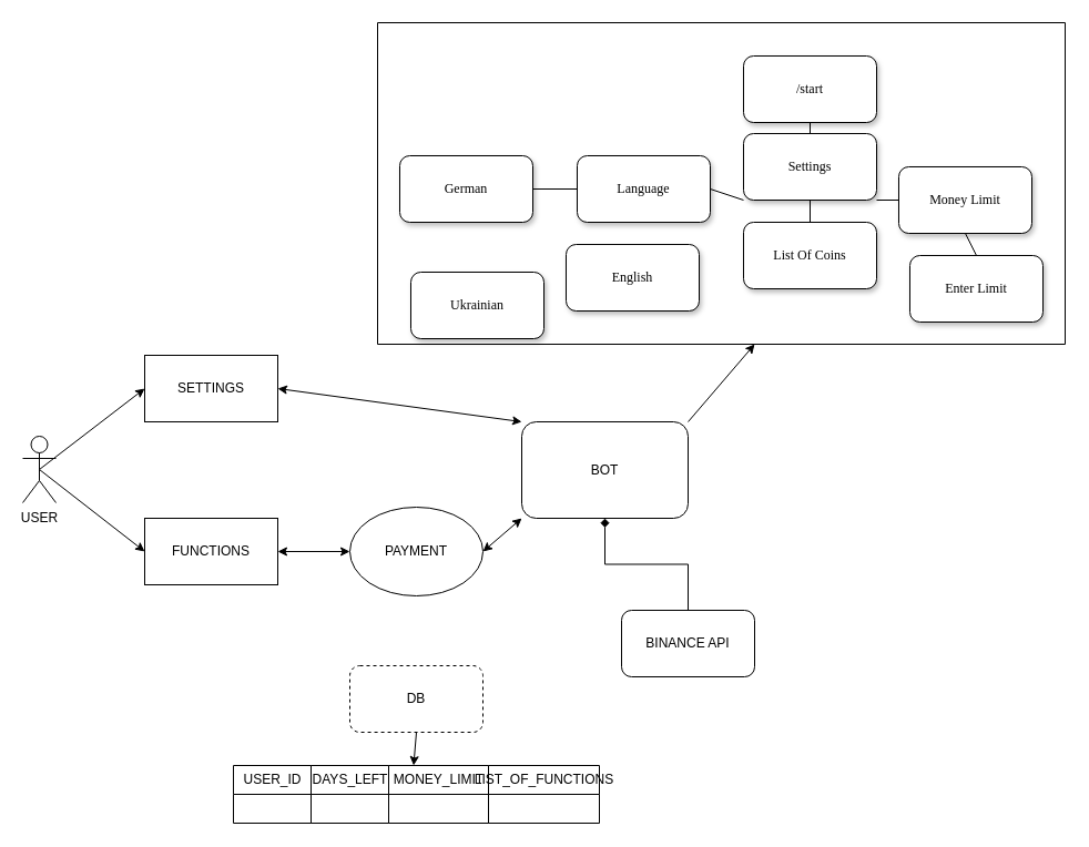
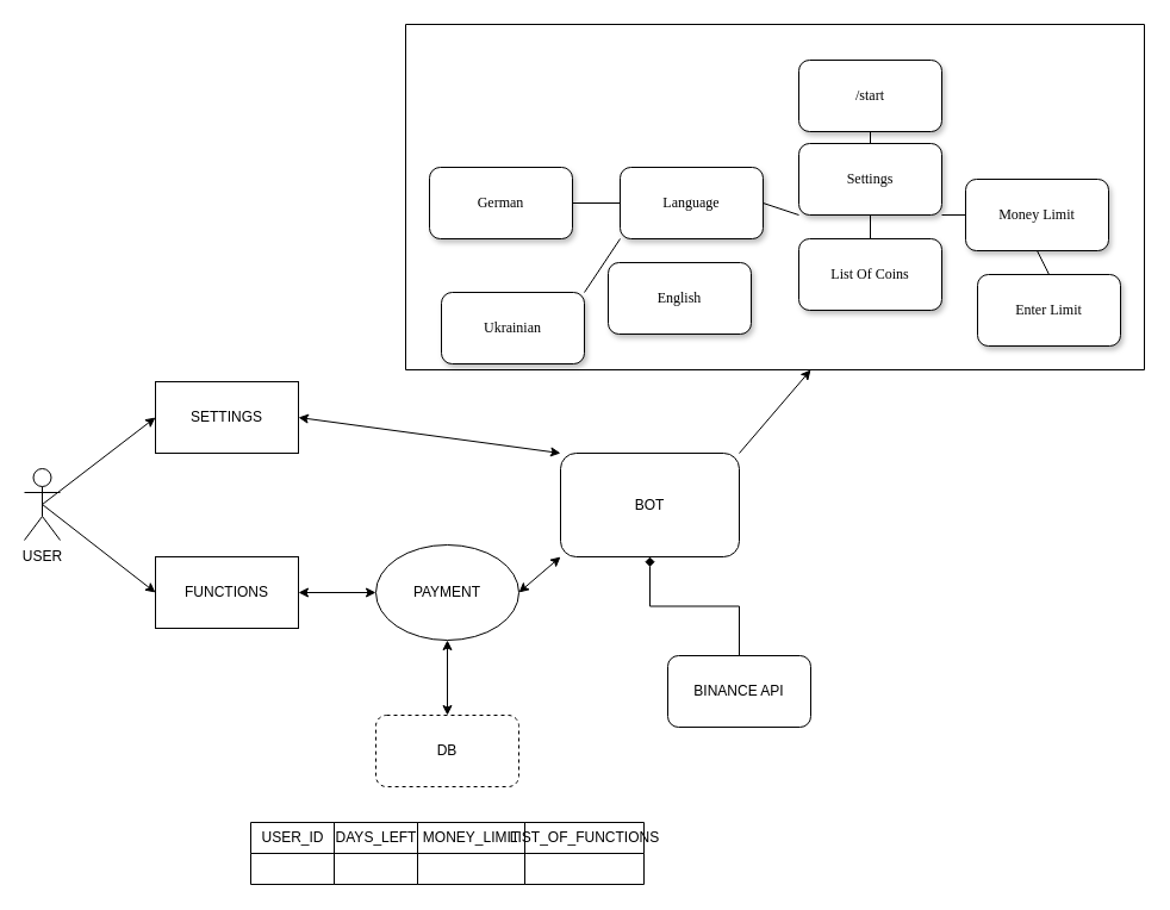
+ <mxCell id="33" value="" style="rounded=0;html=1;labelBackgroundColor=none;startArrow=none;startFill=0;startSize=5;endArrow=none;endFill=0;endSize=5;jettySize=auto;orthogonalLoop=1;strokeWidth=1;fontFamily=Verdana;fontSize=12;fontColor=default;exitX=0;exitY=1;exitDx=0;exitDy=0;entryX=1;entryY=0;entryDx=0;entryDy=0;" edge="1" parent="1" source="24" target="32"><mxGeometry x="-0.208" y="14" relative="1" as="geometry"><mxPoint as="offset" /><mxPoint x="90" y="310" as="sourcePoint" /><mxPoint x="150" y="315" as="targetPoint" /></mxGeometry></mxCell>
+ <mxCell id="15" value="" style="endArrow=classic;startArrow=classic;html=1;rounded=0;exitX=0.5;exitY=0;exitDx=0;exitDy=0;entryX=0.5;entryY=1;entryDx=0;entryDy=0;" parent="1" source="7" target="6" edge="1"><mxGeometry width="50" height="50" relative="1" as="geometry"><mxPoint x="370" y="520" as="sourcePoint" /><mxPoint x="420" y="470" as="targetPoint" /></mxGeometry></mxCell>
- <mxCell id="20" value="" style="endArrow=classic;html=1;rounded=0;exitX=0.5;exitY=1;exitDx=0;exitDy=0;entryX=0.25;entryY=0;entryDx=0;entryDy=0;" edge="1" parent="1" source="7" target="18"><mxGeometry width="50" height="50" relative="1" as="geometry"><mxPoint x="310" y="680" as="sourcePoint" /><mxPoint x="375" y="680" as="targetPoint" /></mxGeometry></mxCell>
